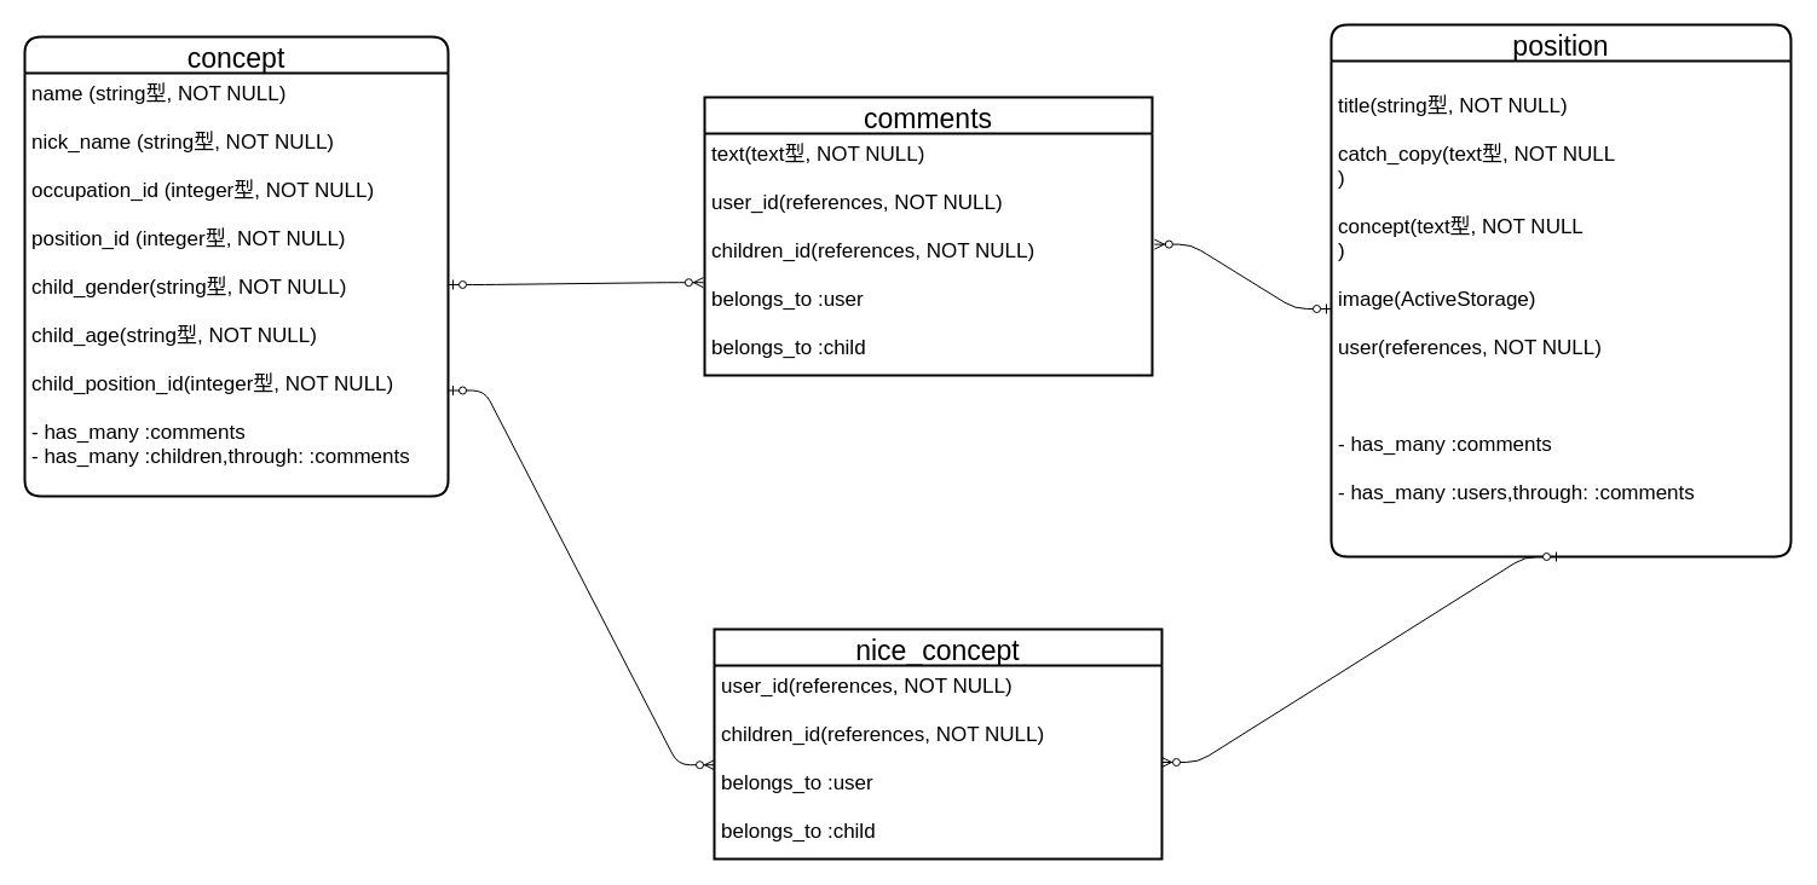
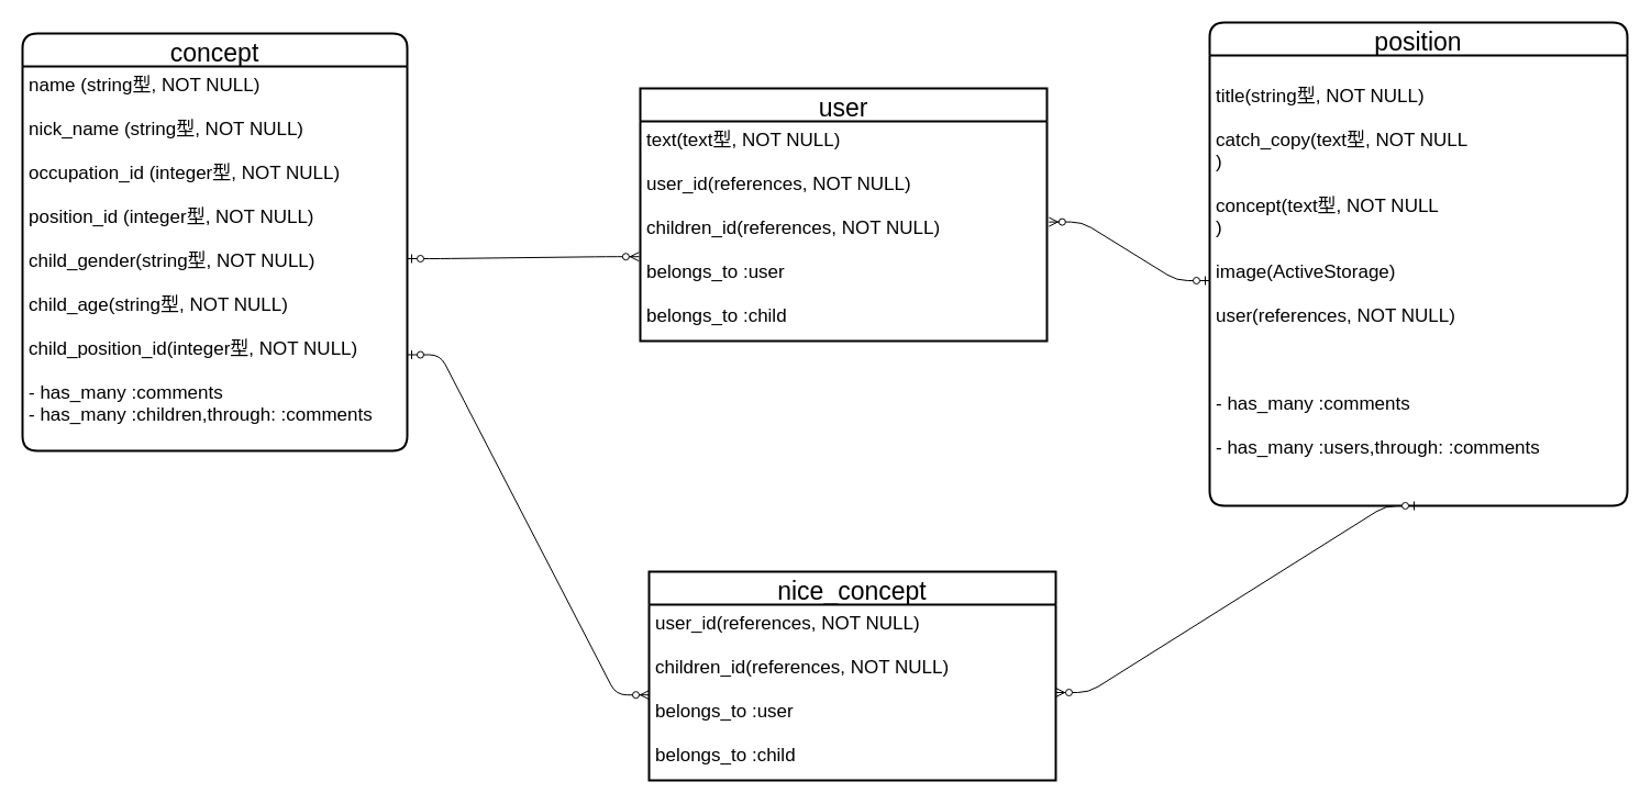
- <mxCell id="6" value="comments" style="swimlane;childLayout=stackLayout;horizontal=1;startSize=30;horizontalStack=0;rounded=1;fontSize=23;fontStyle=0;strokeWidth=2;resizeParent=0;resizeLast=1;shadow=0;dashed=0;align=center;arcSize=0;" parent="1" vertex="1"><mxGeometry x="582" y="80" width="370" height="230" as="geometry" /></mxCell>
+ <mxCell id="6" value="user" style="swimlane;childLayout=stackLayout;horizontal=1;startSize=30;horizontalStack=0;rounded=1;fontSize=23;fontStyle=0;strokeWidth=2;resizeParent=0;resizeLast=1;shadow=0;dashed=0;align=center;arcSize=0;" parent="1" vertex="1"><mxGeometry x="582" y="80" width="370" height="230" as="geometry" /></mxCell>
